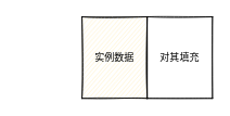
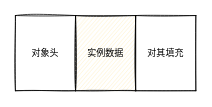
+ <mxCell id="2" value="对象头" style="rounded=0;whiteSpace=wrap;html=1;sketch=1;" vertex="1" parent="1"><mxGeometry x="20" y="20" width="80" height="100" as="geometry" /></mxCell>
